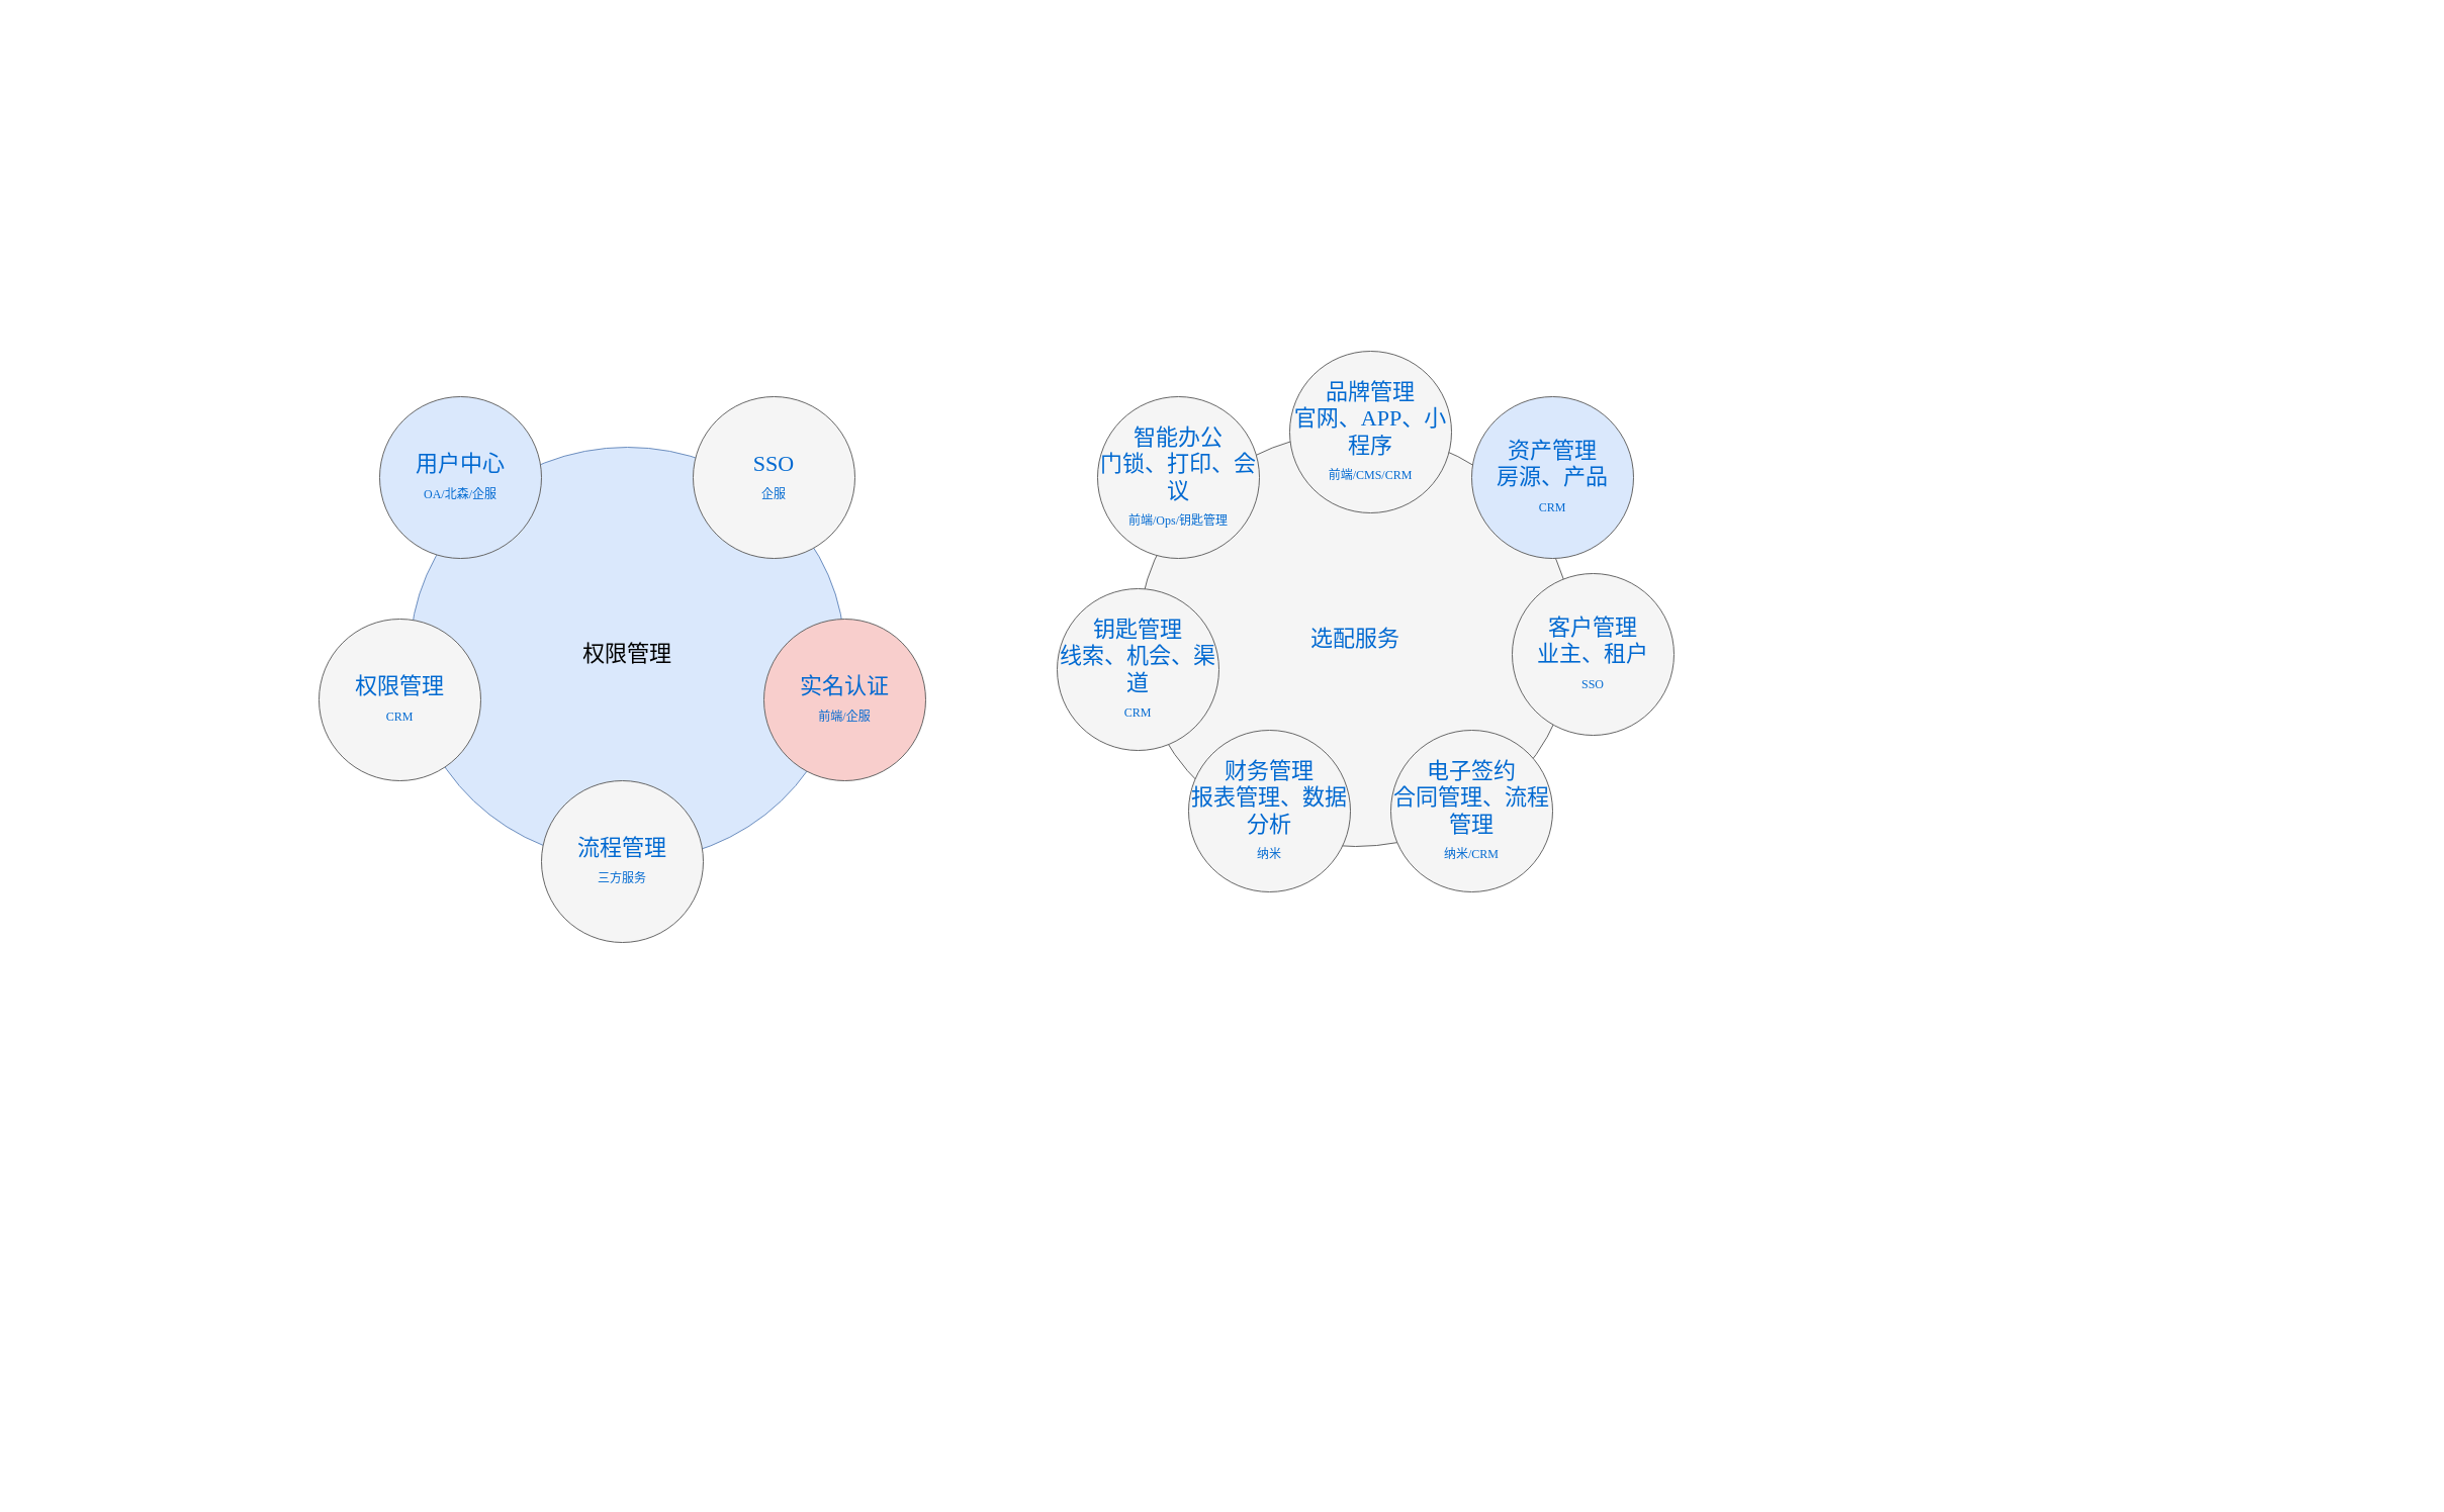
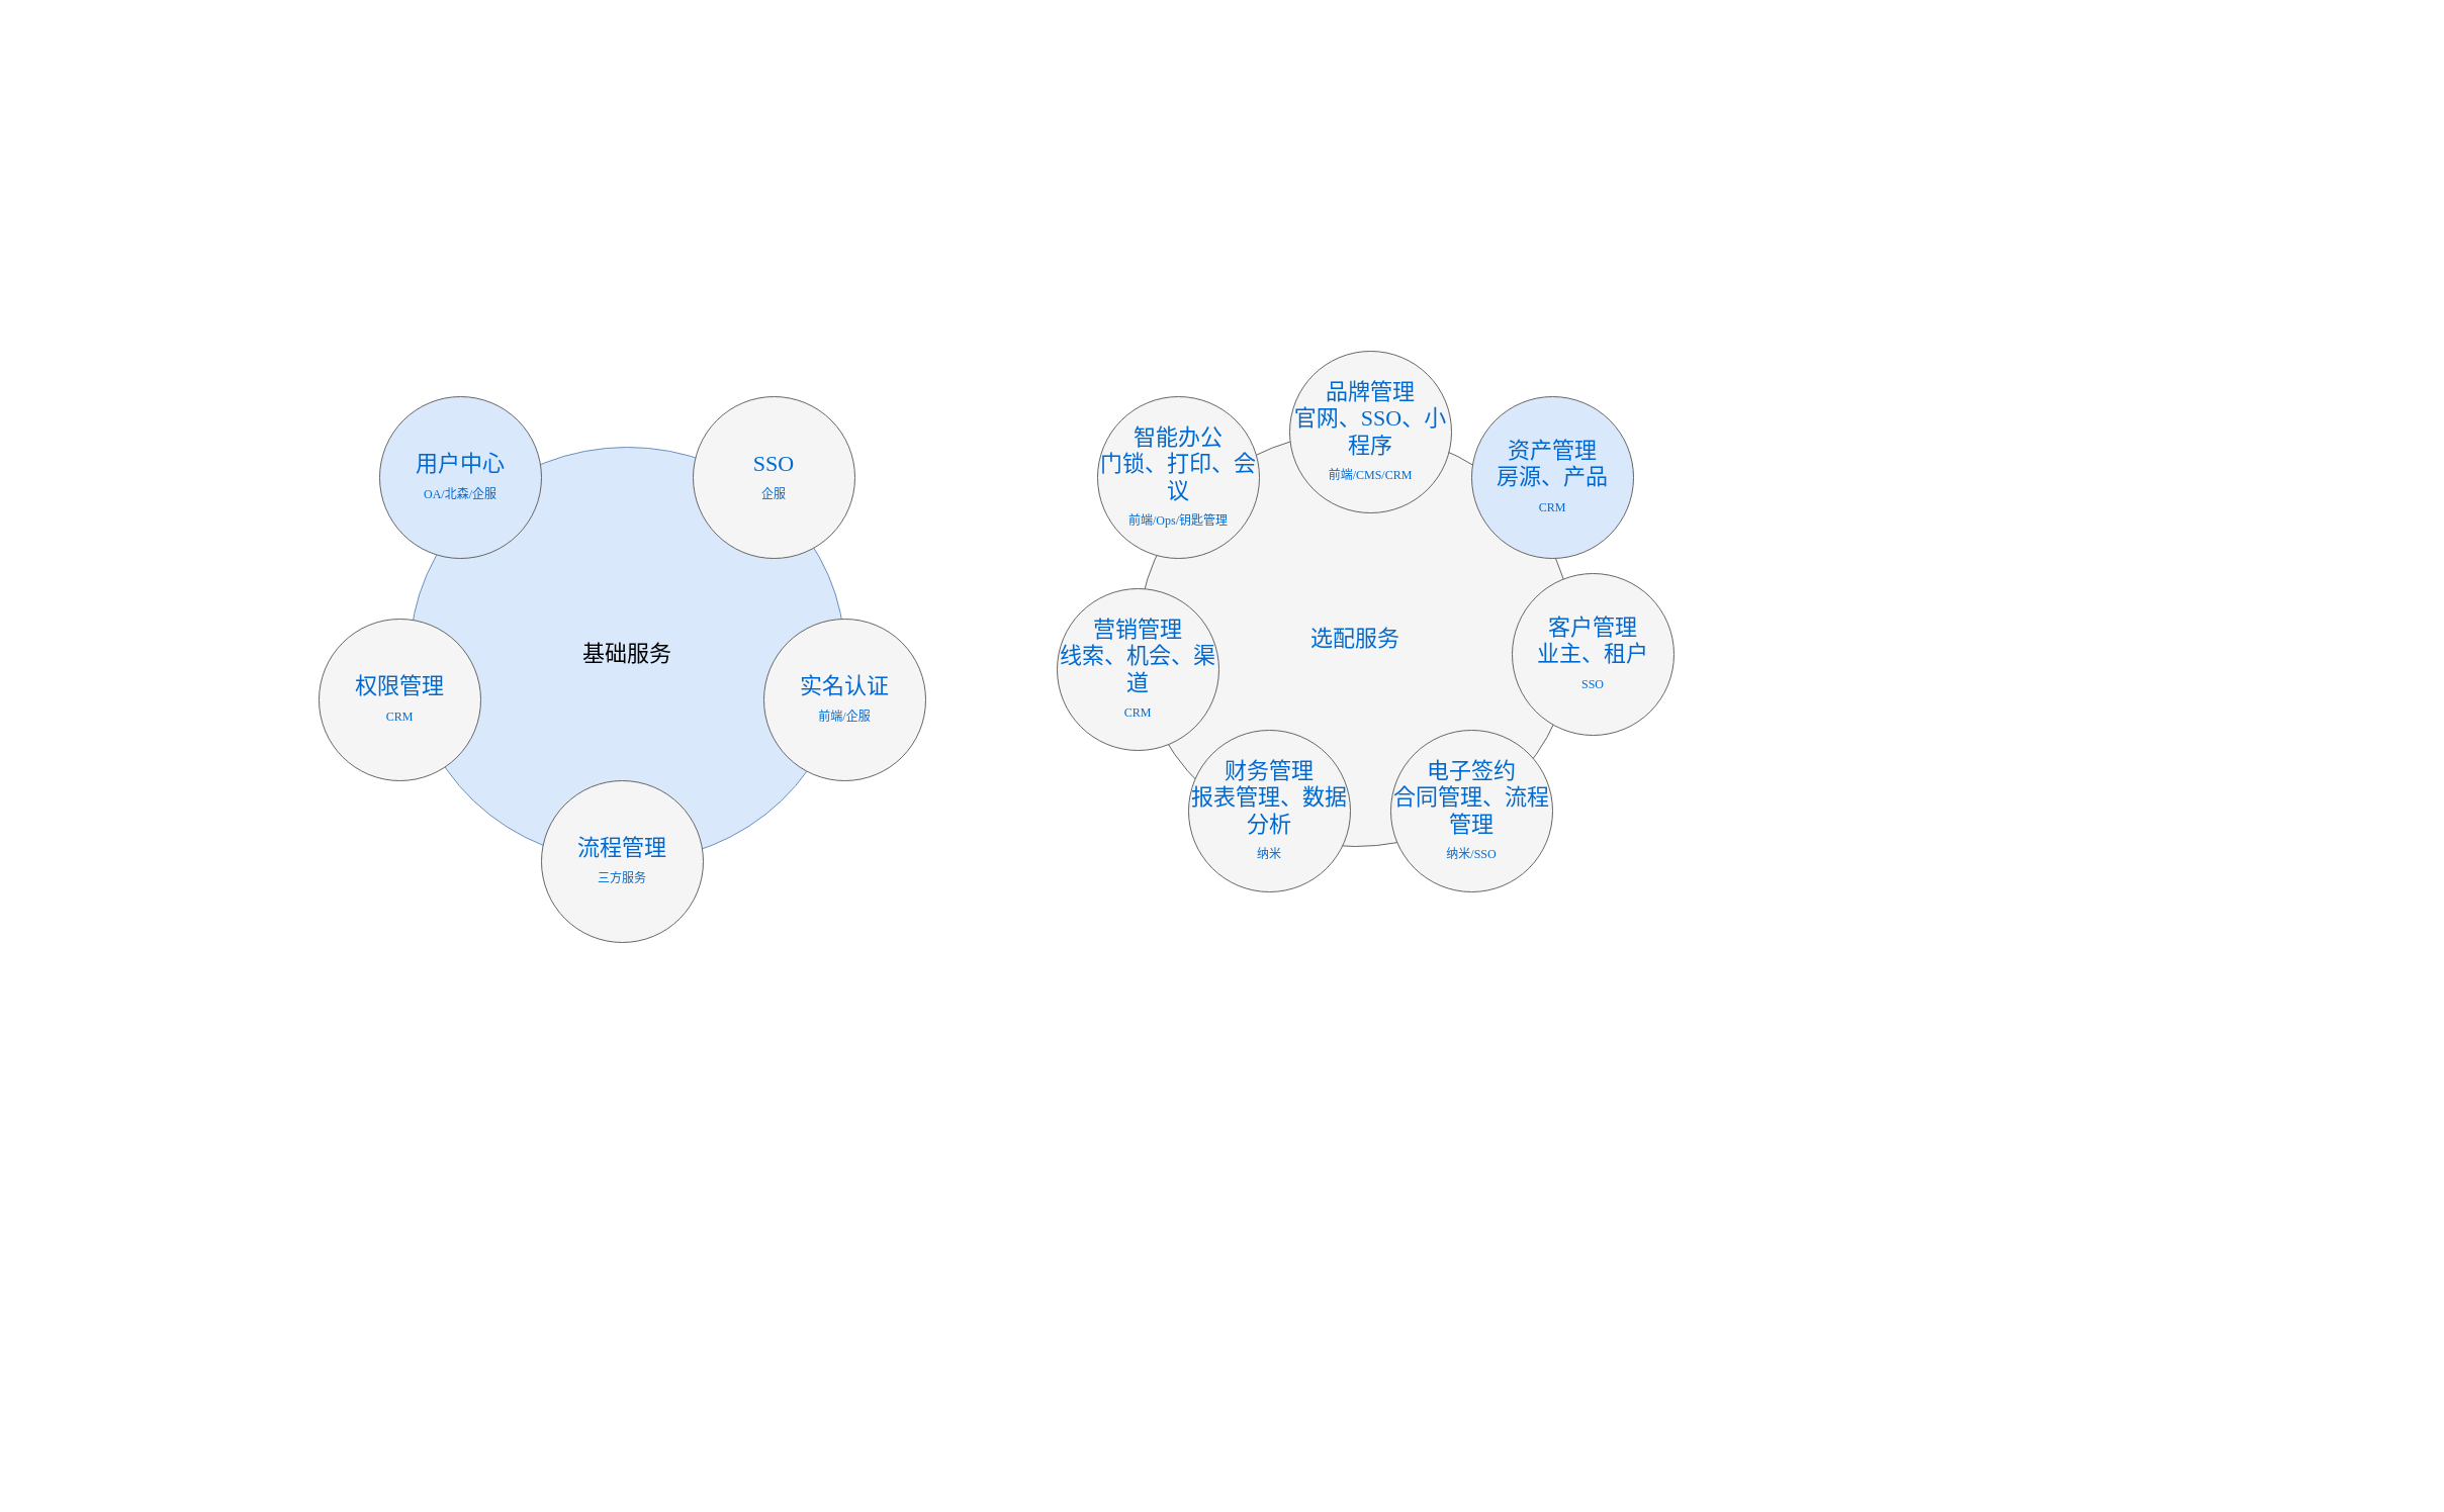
- <mxCell id="12" value="品牌管理&lt;br&gt;官网、APP、小程序&lt;br&gt;&lt;font style=&quot;font-size: 12px&quot;&gt;前端/CMS/CRM&lt;/font&gt;" style="ellipse;whiteSpace=wrap;html=1;rounded=0;shadow=0;dashed=0;comic=0;fontFamily=Verdana;fontSize=22;fontColor=#0069D1;fillColor=#f5f5f5;strokeColor=#666666;" vertex="1" parent="1"><mxGeometry x="1275" y="347" width="160" height="160" as="geometry" /></mxCell>
+ <mxCell id="12" value="品牌管理&lt;br&gt;官网、SSO、小程序&lt;br&gt;&lt;font style=&quot;font-size: 12px&quot;&gt;前端/CMS/CRM&lt;/font&gt;" style="ellipse;whiteSpace=wrap;html=1;rounded=0;shadow=0;dashed=0;comic=0;fontFamily=Verdana;fontSize=22;fontColor=#0069D1;fillColor=#f5f5f5;strokeColor=#666666;" vertex="1" parent="1"><mxGeometry x="1275" y="347" width="160" height="160" as="geometry" /></mxCell>
- <mxCell id="2" value="权限管理" style="ellipse;whiteSpace=wrap;html=1;rounded=0;shadow=0;dashed=0;comic=0;fontFamily=Verdana;fontSize=22;fillColor=#dae8fc;strokeColor=#6c8ebf;" parent="1" vertex="1"><mxGeometry x="405" y="442" width="430" height="410" as="geometry" /></mxCell>
+ <mxCell id="2" value="基础服务" style="ellipse;whiteSpace=wrap;html=1;rounded=0;shadow=0;dashed=0;comic=0;fontFamily=Verdana;fontSize=22;fillColor=#dae8fc;strokeColor=#6c8ebf;" parent="1" vertex="1"><mxGeometry x="405" y="442" width="430" height="410" as="geometry" /></mxCell>
- <mxCell id="10" value="钥匙管理&lt;br&gt;线索、机会、渠道&lt;br&gt;&lt;font style=&quot;font-size: 12px&quot;&gt;CRM&lt;/font&gt;" style="ellipse;whiteSpace=wrap;html=1;rounded=0;shadow=0;dashed=0;comic=0;fontFamily=Verdana;fontSize=22;fontColor=#0069D1;fillColor=#f5f5f5;strokeColor=#666666;" vertex="1" parent="1"><mxGeometry x="1045" y="582" width="160" height="160" as="geometry" /></mxCell>
+ <mxCell id="10" value="营销管理&lt;br&gt;线索、机会、渠道&lt;br&gt;&lt;font style=&quot;font-size: 12px&quot;&gt;CRM&lt;/font&gt;" style="ellipse;whiteSpace=wrap;html=1;rounded=0;shadow=0;dashed=0;comic=0;fontFamily=Verdana;fontSize=22;fontColor=#0069D1;fillColor=#f5f5f5;strokeColor=#666666;" vertex="1" parent="1"><mxGeometry x="1045" y="582" width="160" height="160" as="geometry" /></mxCell>
- <mxCell id="5" value="实名认证&lt;br&gt;&lt;span style=&quot;font-size: 12px&quot;&gt;前端/企服&lt;/span&gt;" style="ellipse;whiteSpace=wrap;html=1;rounded=0;shadow=0;dashed=0;comic=0;fontFamily=Verdana;fontSize=22;fontColor=#0069D1;fillColor=#f8cecc;strokeColor=#666666;" parent="1" vertex="1"><mxGeometry x="755" y="612" width="160" height="160" as="geometry" /></mxCell>
+ <mxCell id="5" value="实名认证&lt;br&gt;&lt;span style=&quot;font-size: 12px&quot;&gt;前端/企服&lt;/span&gt;" style="ellipse;whiteSpace=wrap;html=1;rounded=0;shadow=0;dashed=0;comic=0;fontFamily=Verdana;fontSize=22;fontColor=#0069D1;fillColor=#f5f5f5;strokeColor=#666666;" parent="1" vertex="1"><mxGeometry x="755" y="612" width="160" height="160" as="geometry" /></mxCell>
- <mxCell id="13" value="电子签约&lt;br&gt;合同管理、流程管理&lt;br&gt;&lt;span style=&quot;font-size: 12px&quot;&gt;纳米/CRM&lt;/span&gt;" style="ellipse;whiteSpace=wrap;html=1;rounded=0;shadow=0;dashed=0;comic=0;fontFamily=Verdana;fontSize=22;fontColor=#0069D1;fillColor=#f5f5f5;strokeColor=#666666;" vertex="1" parent="1"><mxGeometry x="1375" y="722" width="160" height="160" as="geometry" /></mxCell>
+ <mxCell id="13" value="电子签约&lt;br&gt;合同管理、流程管理&lt;br&gt;&lt;span style=&quot;font-size: 12px&quot;&gt;纳米/SSO&lt;/span&gt;" style="ellipse;whiteSpace=wrap;html=1;rounded=0;shadow=0;dashed=0;comic=0;fontFamily=Verdana;fontSize=22;fontColor=#0069D1;fillColor=#f5f5f5;strokeColor=#666666;" vertex="1" parent="1"><mxGeometry x="1375" y="722" width="160" height="160" as="geometry" /></mxCell>
